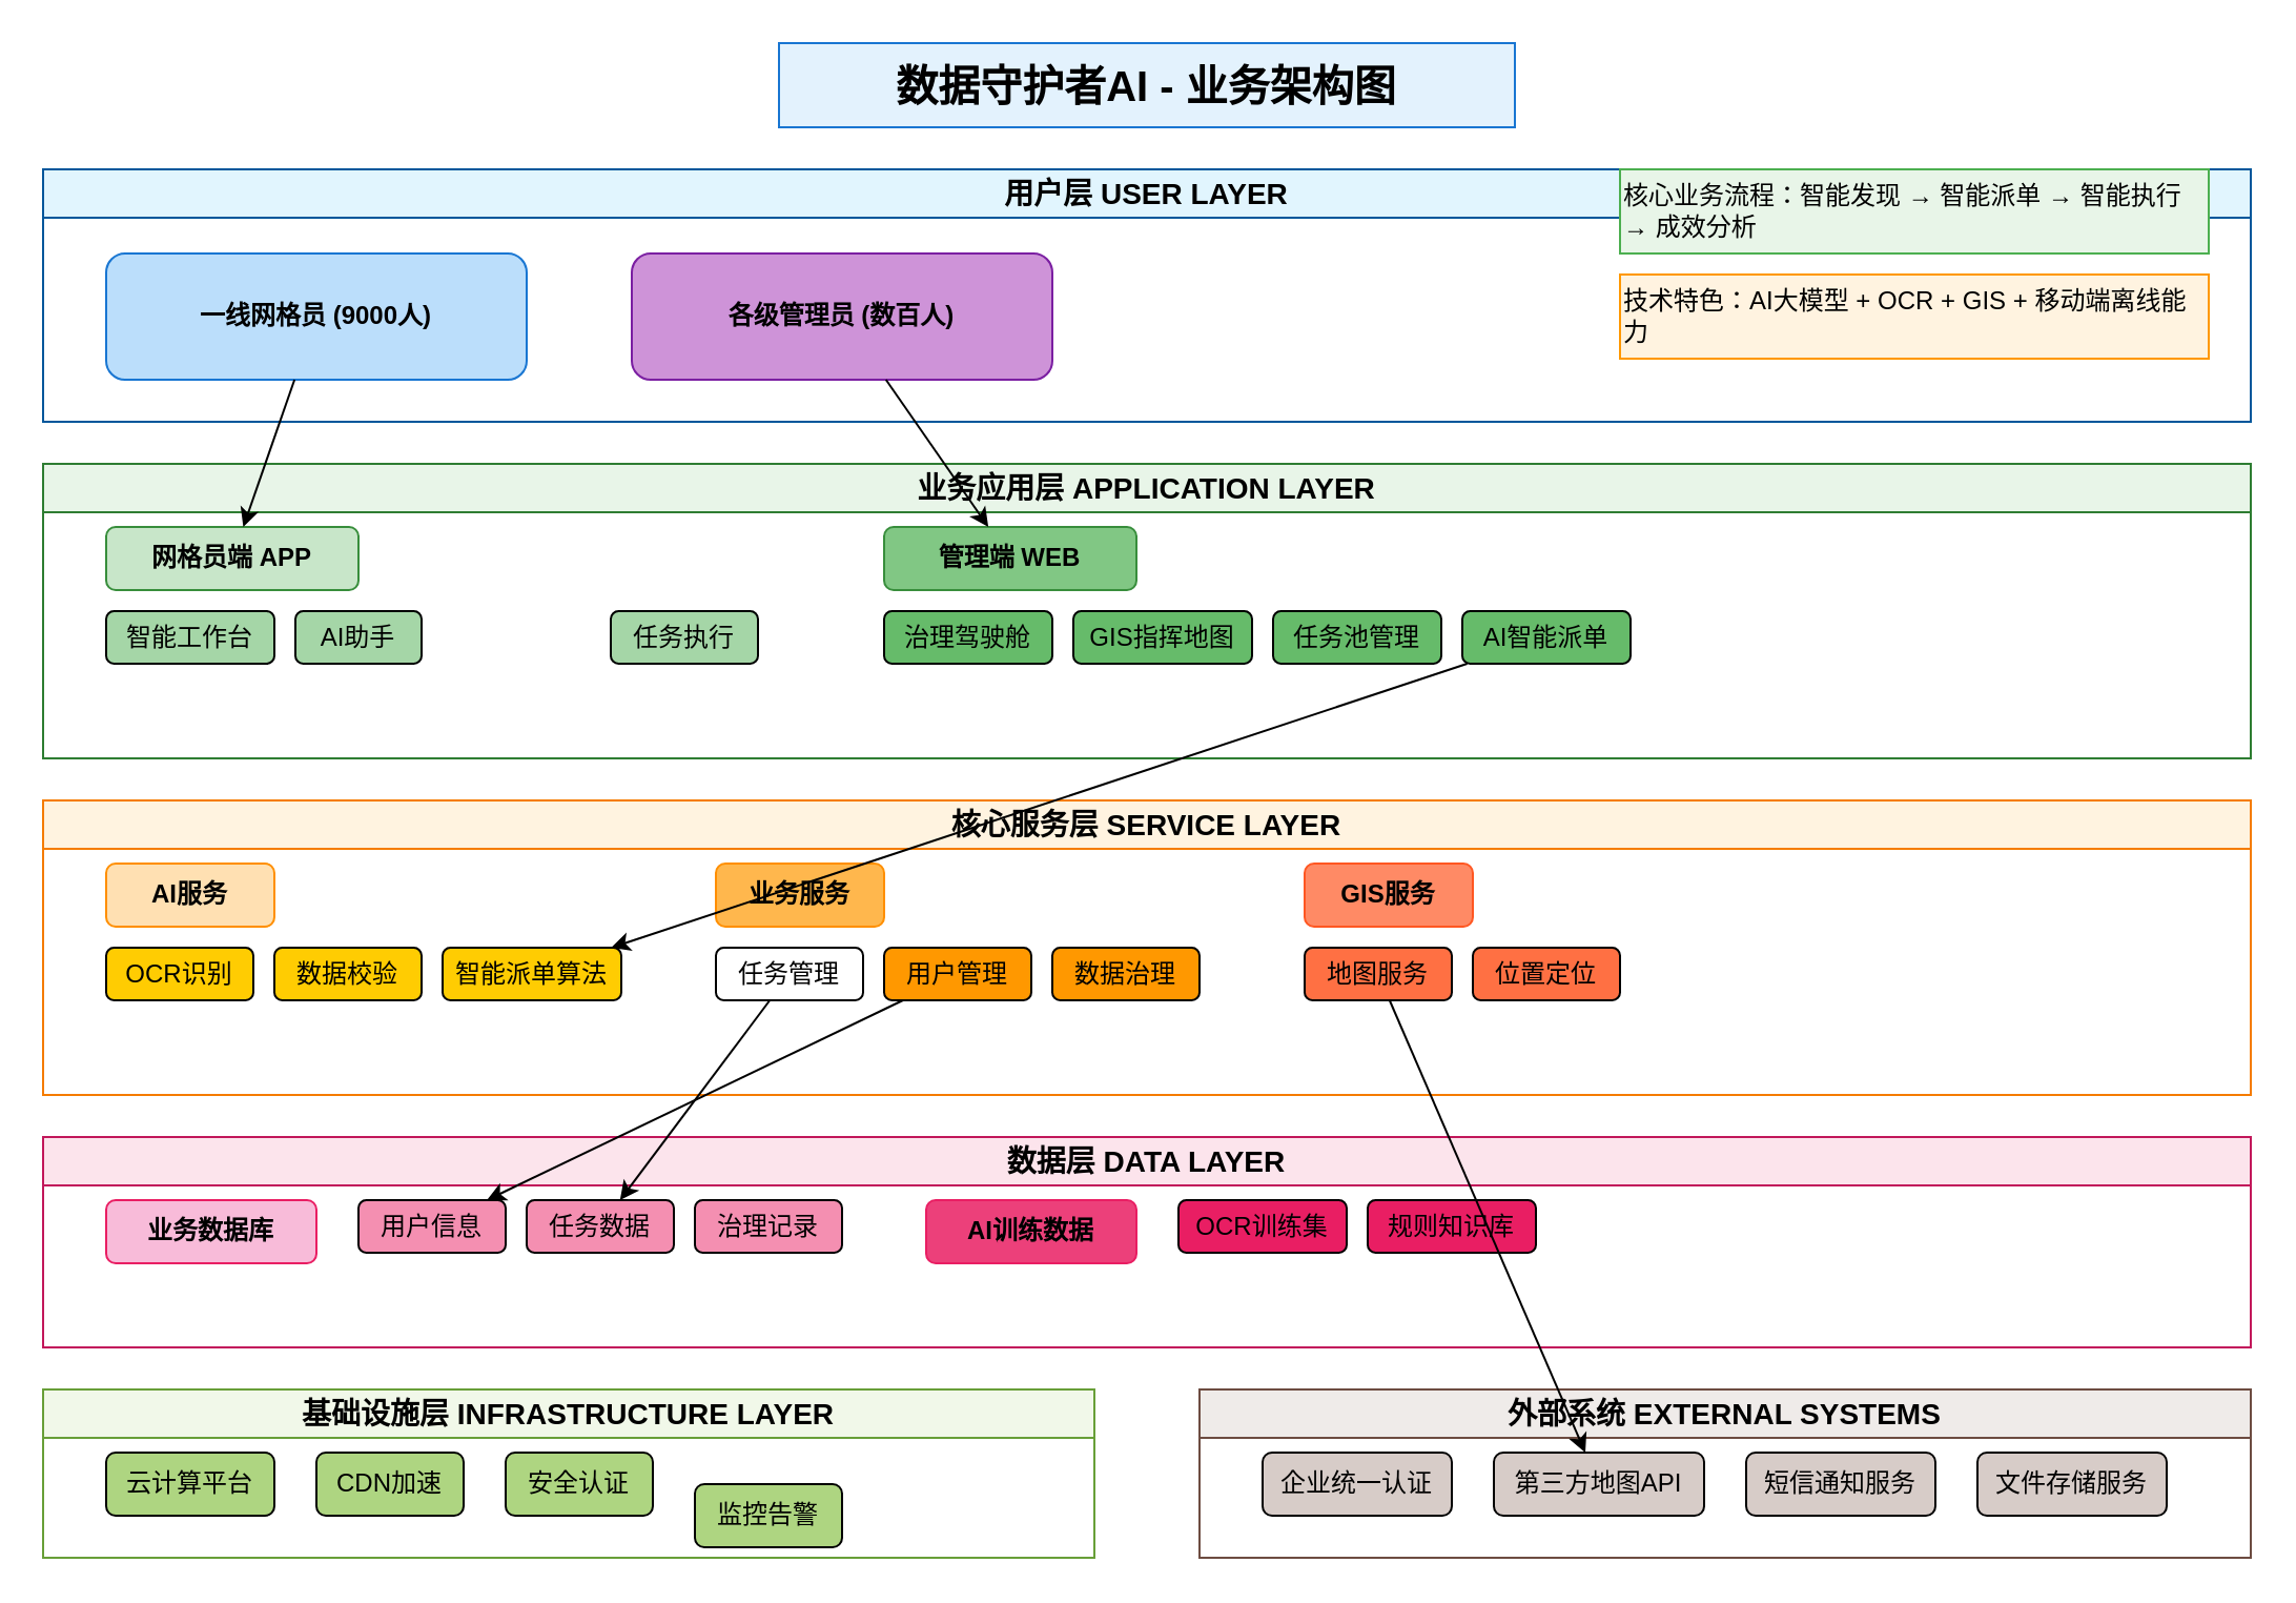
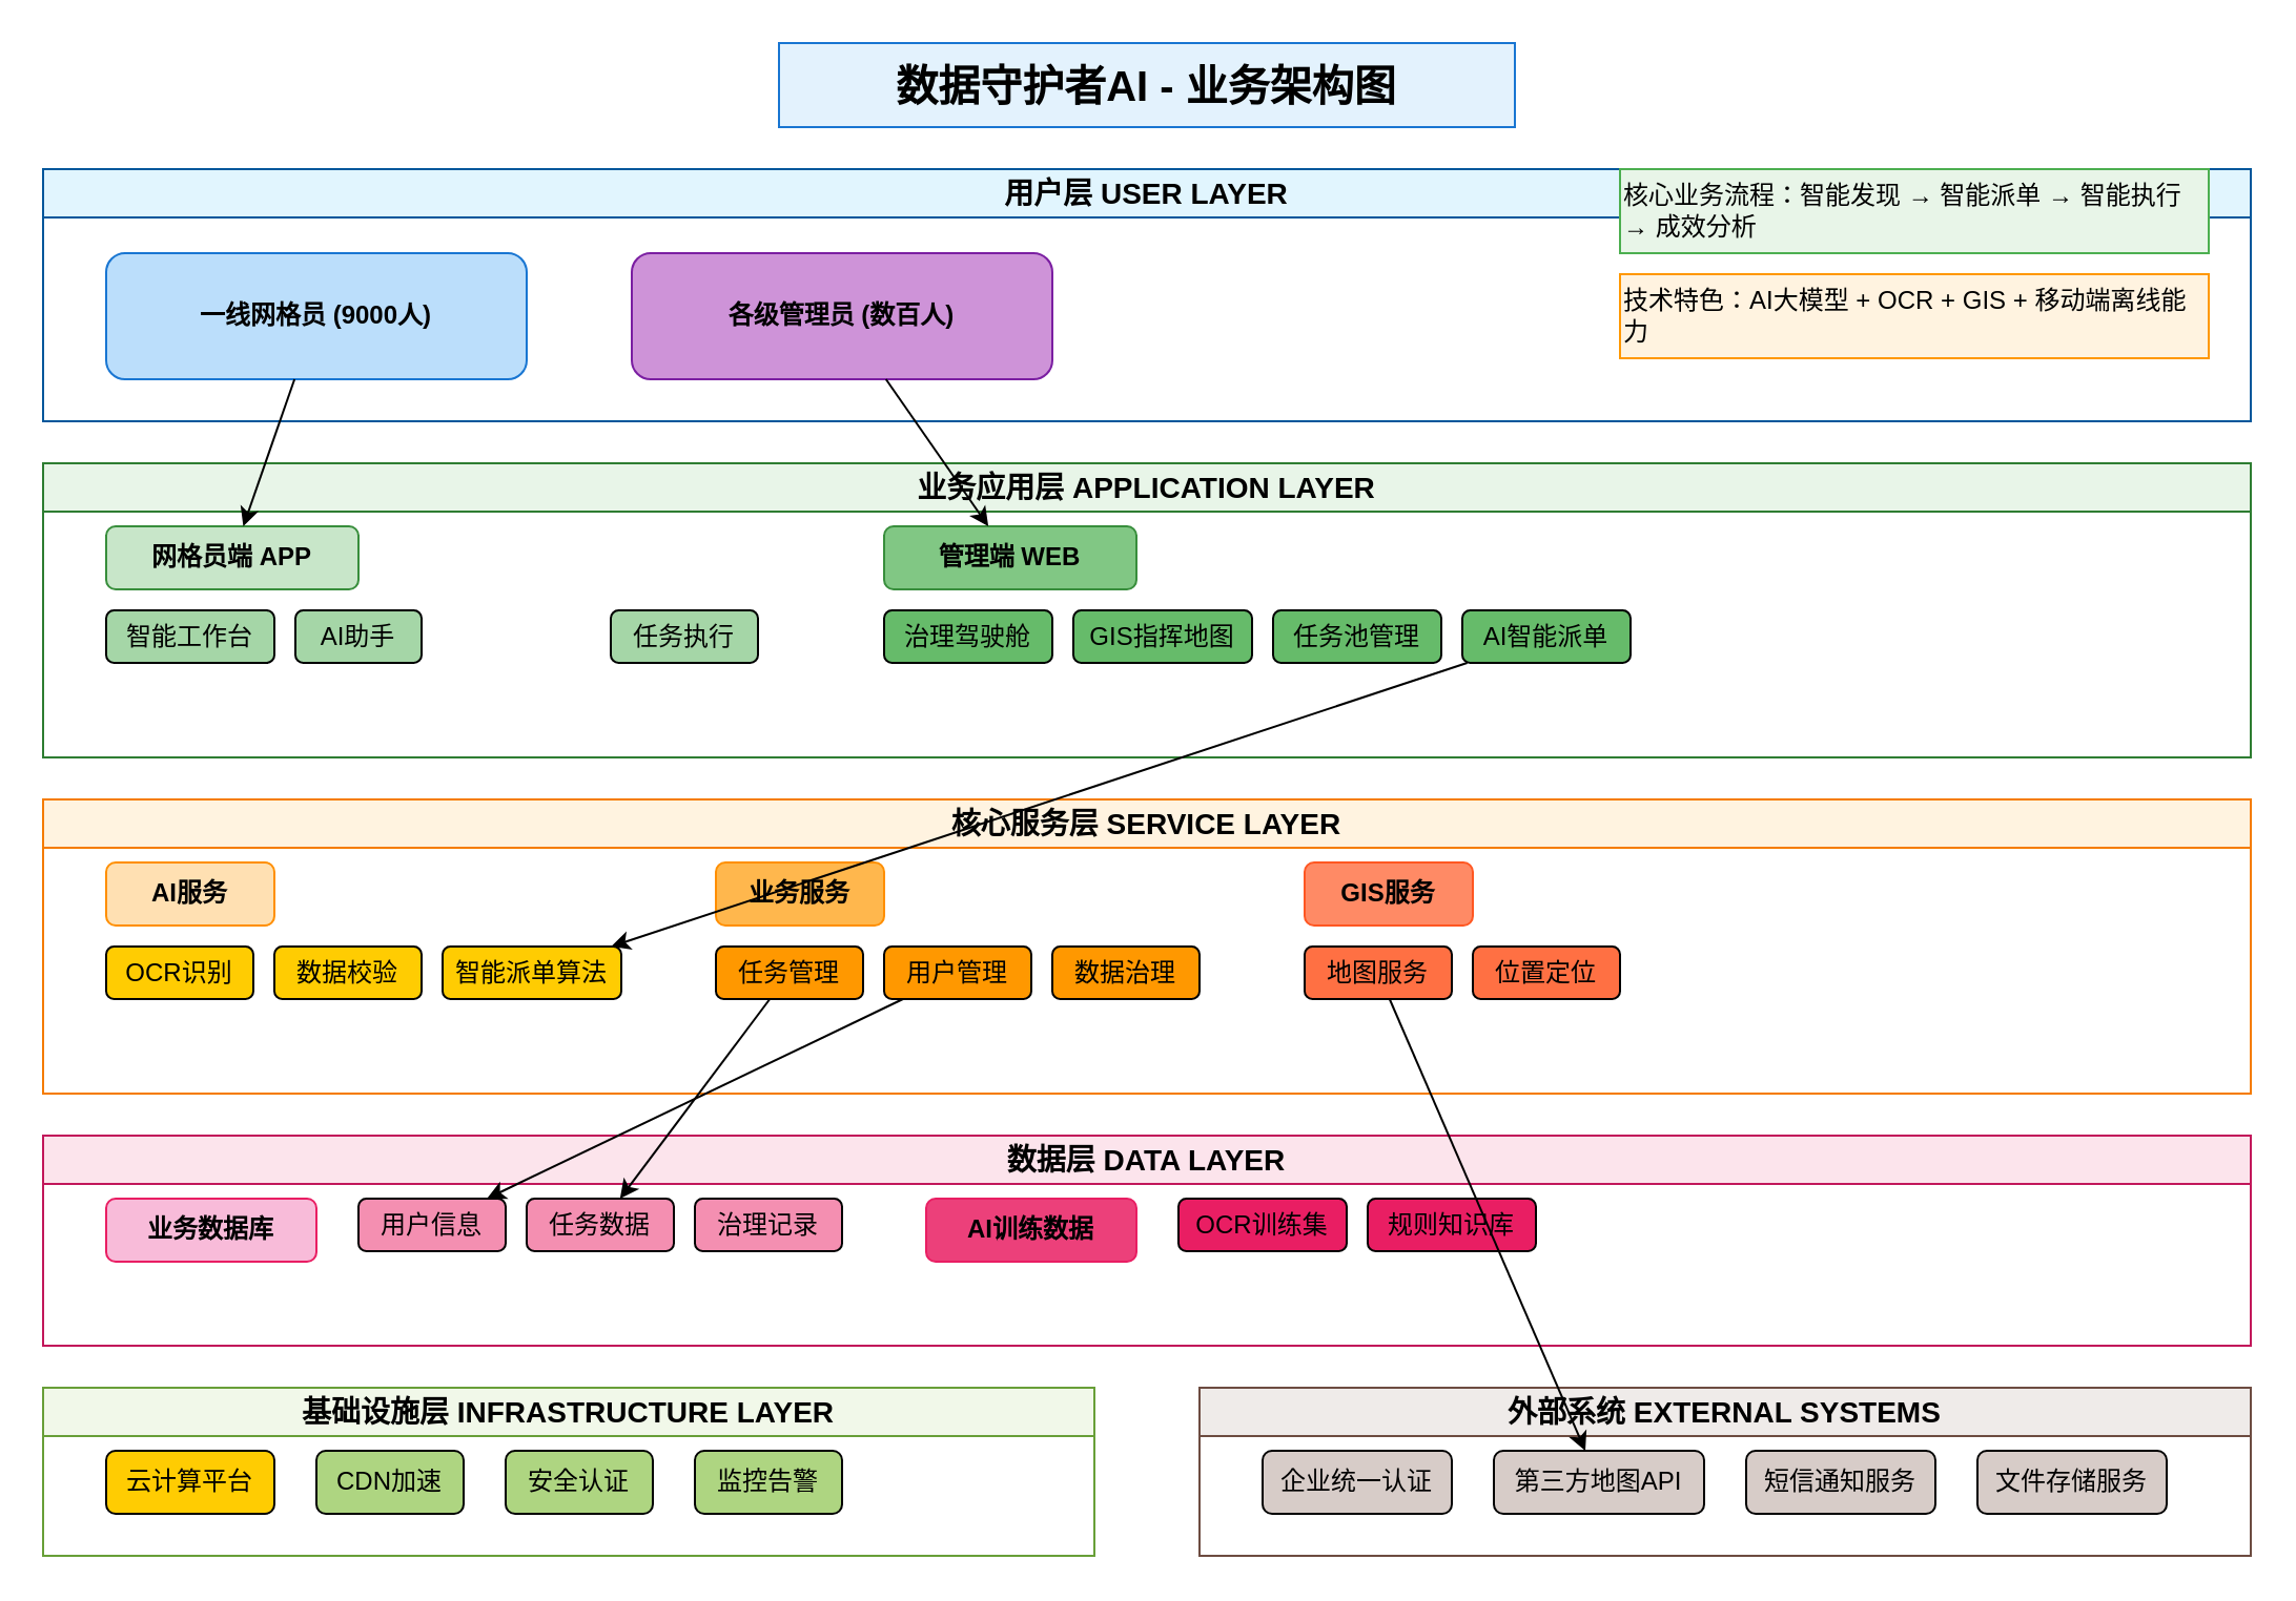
- <mxCell id="22" value="任务管理" style="rounded=1;whiteSpace=wrap;html=1;fillColor=#ffffff;" vertex="1" parent="16"><mxGeometry x="320" y="70" width="70" height="25" as="geometry" /></mxCell>
+ <mxCell id="22" value="任务管理" style="rounded=1;whiteSpace=wrap;html=1;fillColor=#FF9800;" vertex="1" parent="16"><mxGeometry x="320" y="70" width="70" height="25" as="geometry" /></mxCell>
- <mxCell id="37" value="云计算平台" style="rounded=1;whiteSpace=wrap;html=1;fillColor=#AED581;" vertex="1" parent="36"><mxGeometry x="30" y="30" width="80" height="30" as="geometry" /></mxCell>
+ <mxCell id="37" value="云计算平台" style="rounded=1;whiteSpace=wrap;html=1;fillColor=#ffcc02;" vertex="1" parent="36"><mxGeometry x="30" y="30" width="80" height="30" as="geometry" /></mxCell>
- <mxCell id="40" value="监控告警" style="rounded=1;whiteSpace=wrap;html=1;fillColor=#AED581;" vertex="1" parent="36"><mxGeometry x="310" y="45" width="70" height="30" as="geometry" /></mxCell>
+ <mxCell id="40" value="监控告警" style="rounded=1;whiteSpace=wrap;html=1;fillColor=#AED581;" vertex="1" parent="36"><mxGeometry x="310" y="30" width="70" height="30" as="geometry" /></mxCell>
